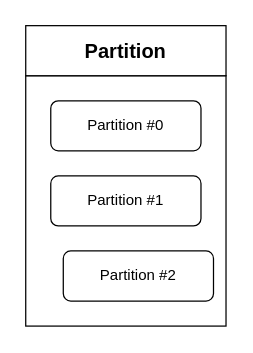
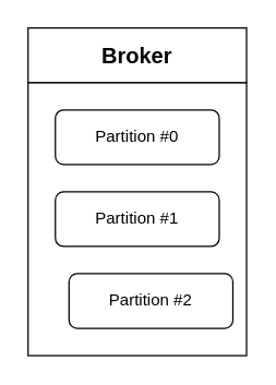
- <mxCell id="3" value="&lt;font style=&quot;font-size: 16px&quot;&gt;&lt;b&gt;Partition&lt;/b&gt;&lt;/font&gt;" style="rounded=0;whiteSpace=wrap;html=1;" vertex="1" parent="1"><mxGeometry x="20" y="20" width="160" height="40" as="geometry" /></mxCell>
+ <mxCell id="3" value="&lt;font style=&quot;font-size: 16px&quot;&gt;&lt;b&gt;Broker&lt;/b&gt;&lt;/font&gt;" style="rounded=0;whiteSpace=wrap;html=1;" vertex="1" parent="1"><mxGeometry x="20" y="20" width="160" height="40" as="geometry" /></mxCell>
